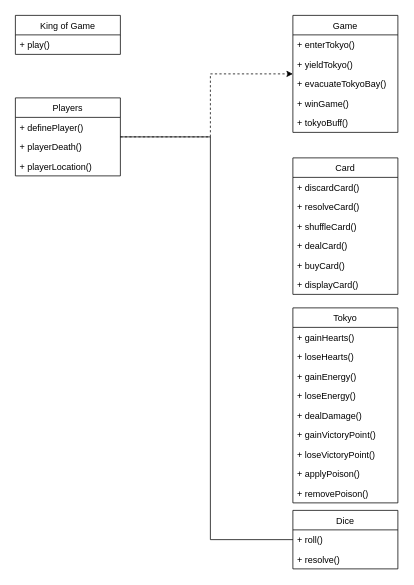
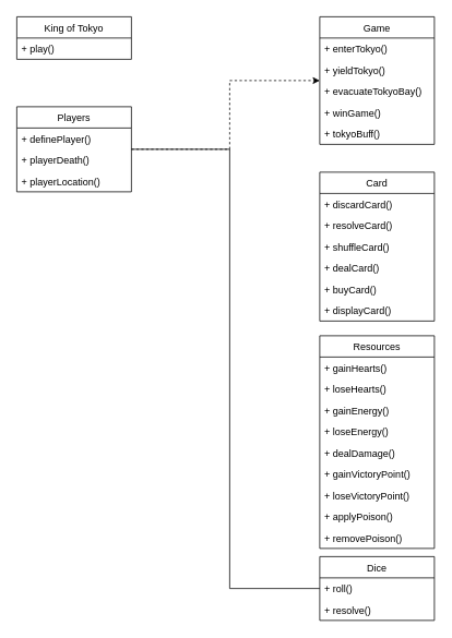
- <mxCell id="2" value="King of Game" style="swimlane;fontStyle=0;childLayout=stackLayout;horizontal=1;startSize=26;fillColor=none;horizontalStack=0;resizeParent=1;resizeParentMax=0;resizeLast=0;collapsible=1;marginBottom=0;" parent="1" vertex="1"><mxGeometry x="20" y="20" width="140" height="52" as="geometry" /></mxCell>
+ <mxCell id="2" value="King of Tokyo" style="swimlane;fontStyle=0;childLayout=stackLayout;horizontal=1;startSize=26;fillColor=none;horizontalStack=0;resizeParent=1;resizeParentMax=0;resizeLast=0;collapsible=1;marginBottom=0;" parent="1" vertex="1"><mxGeometry x="20" y="20" width="140" height="52" as="geometry" /></mxCell>
- <mxCell id="20" value="Tokyo" style="swimlane;fontStyle=0;childLayout=stackLayout;horizontal=1;startSize=26;fillColor=none;horizontalStack=0;resizeParent=1;resizeParentMax=0;resizeLast=0;collapsible=1;marginBottom=0;" parent="1" vertex="1"><mxGeometry x="390" y="410" width="140" height="260" as="geometry" /></mxCell>
+ <mxCell id="20" value="Resources" style="swimlane;fontStyle=0;childLayout=stackLayout;horizontal=1;startSize=26;fillColor=none;horizontalStack=0;resizeParent=1;resizeParentMax=0;resizeLast=0;collapsible=1;marginBottom=0;" parent="1" vertex="1"><mxGeometry x="390" y="410" width="140" height="260" as="geometry" /></mxCell>
